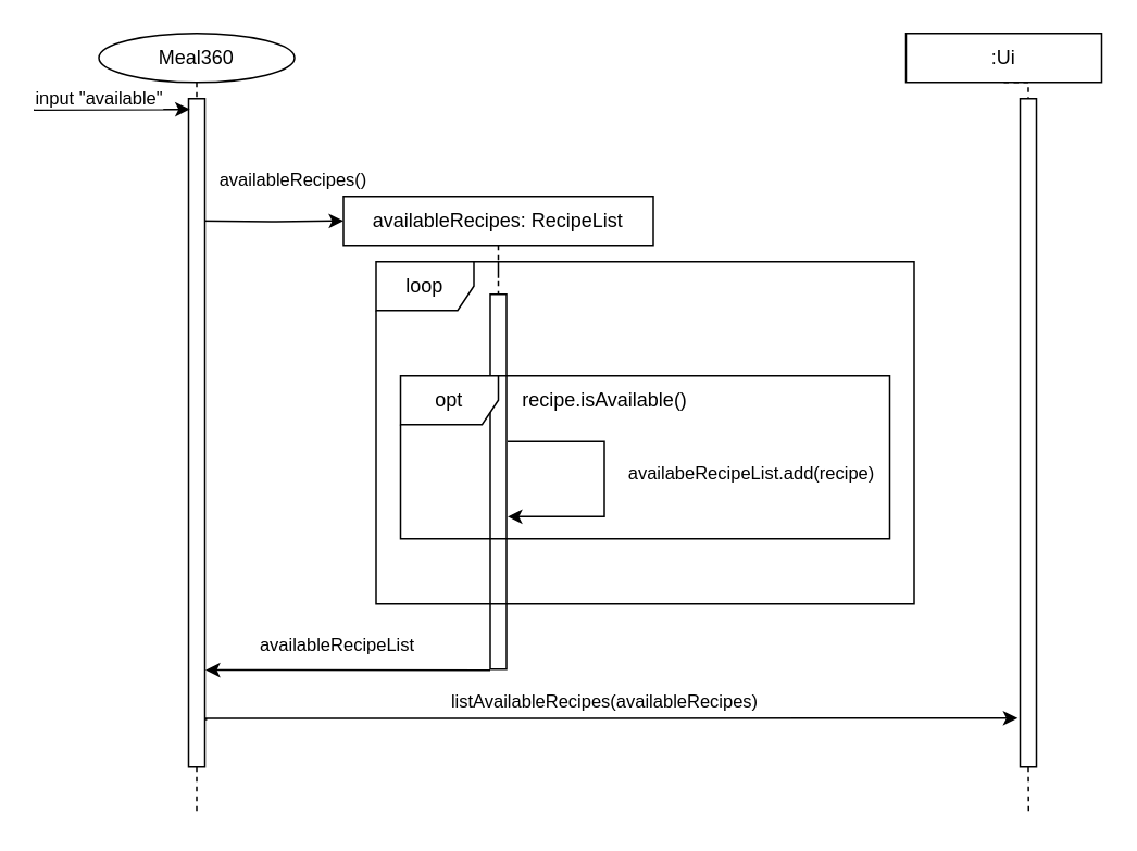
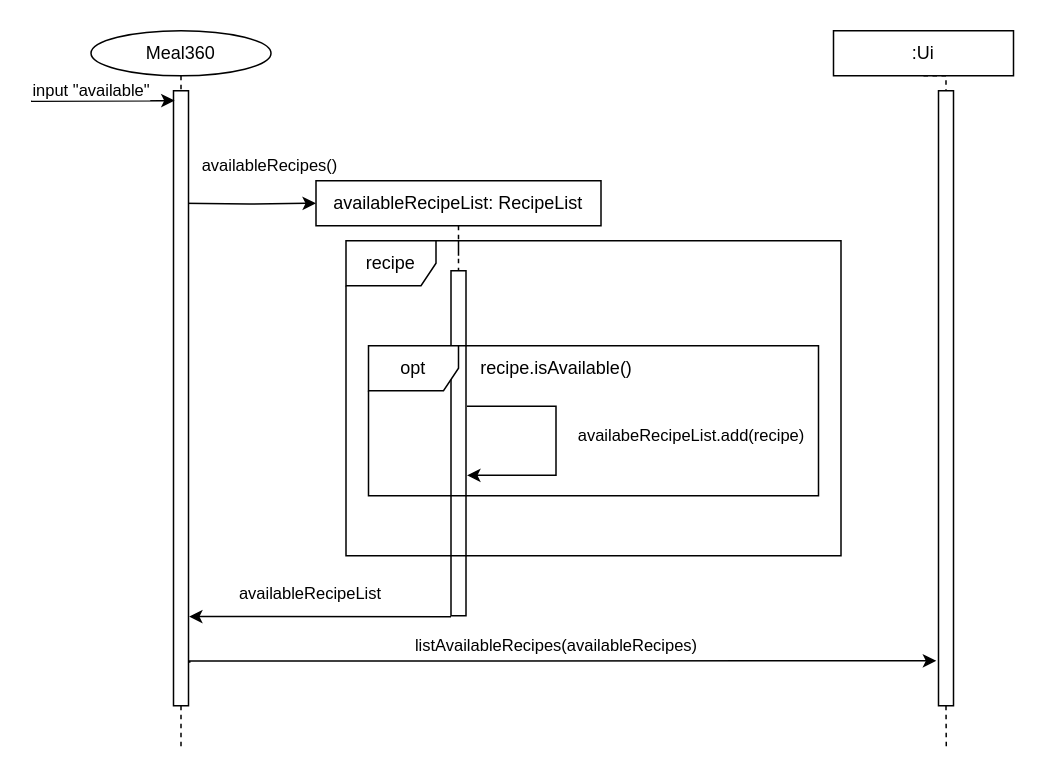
- <mxCell id="12" value="availableRecipes: RecipeList" style="rounded=0;whiteSpace=wrap;html=1;" parent="1" vertex="1"><mxGeometry x="210" y="120" width="190" height="30" as="geometry" /></mxCell>
+ <mxCell id="12" value="availableRecipeList: RecipeList" style="rounded=0;whiteSpace=wrap;html=1;" parent="1" vertex="1"><mxGeometry x="210" y="120" width="190" height="30" as="geometry" /></mxCell>
- <mxCell id="15" value="loop" style="shape=umlFrame;whiteSpace=wrap;html=1;pointerEvents=0;" parent="1" vertex="1"><mxGeometry x="230" y="160" width="330" height="210" as="geometry" /></mxCell>
+ <mxCell id="15" value="recipe" style="shape=umlFrame;whiteSpace=wrap;html=1;pointerEvents=0;" parent="1" vertex="1"><mxGeometry x="230" y="160" width="330" height="210" as="geometry" /></mxCell>
